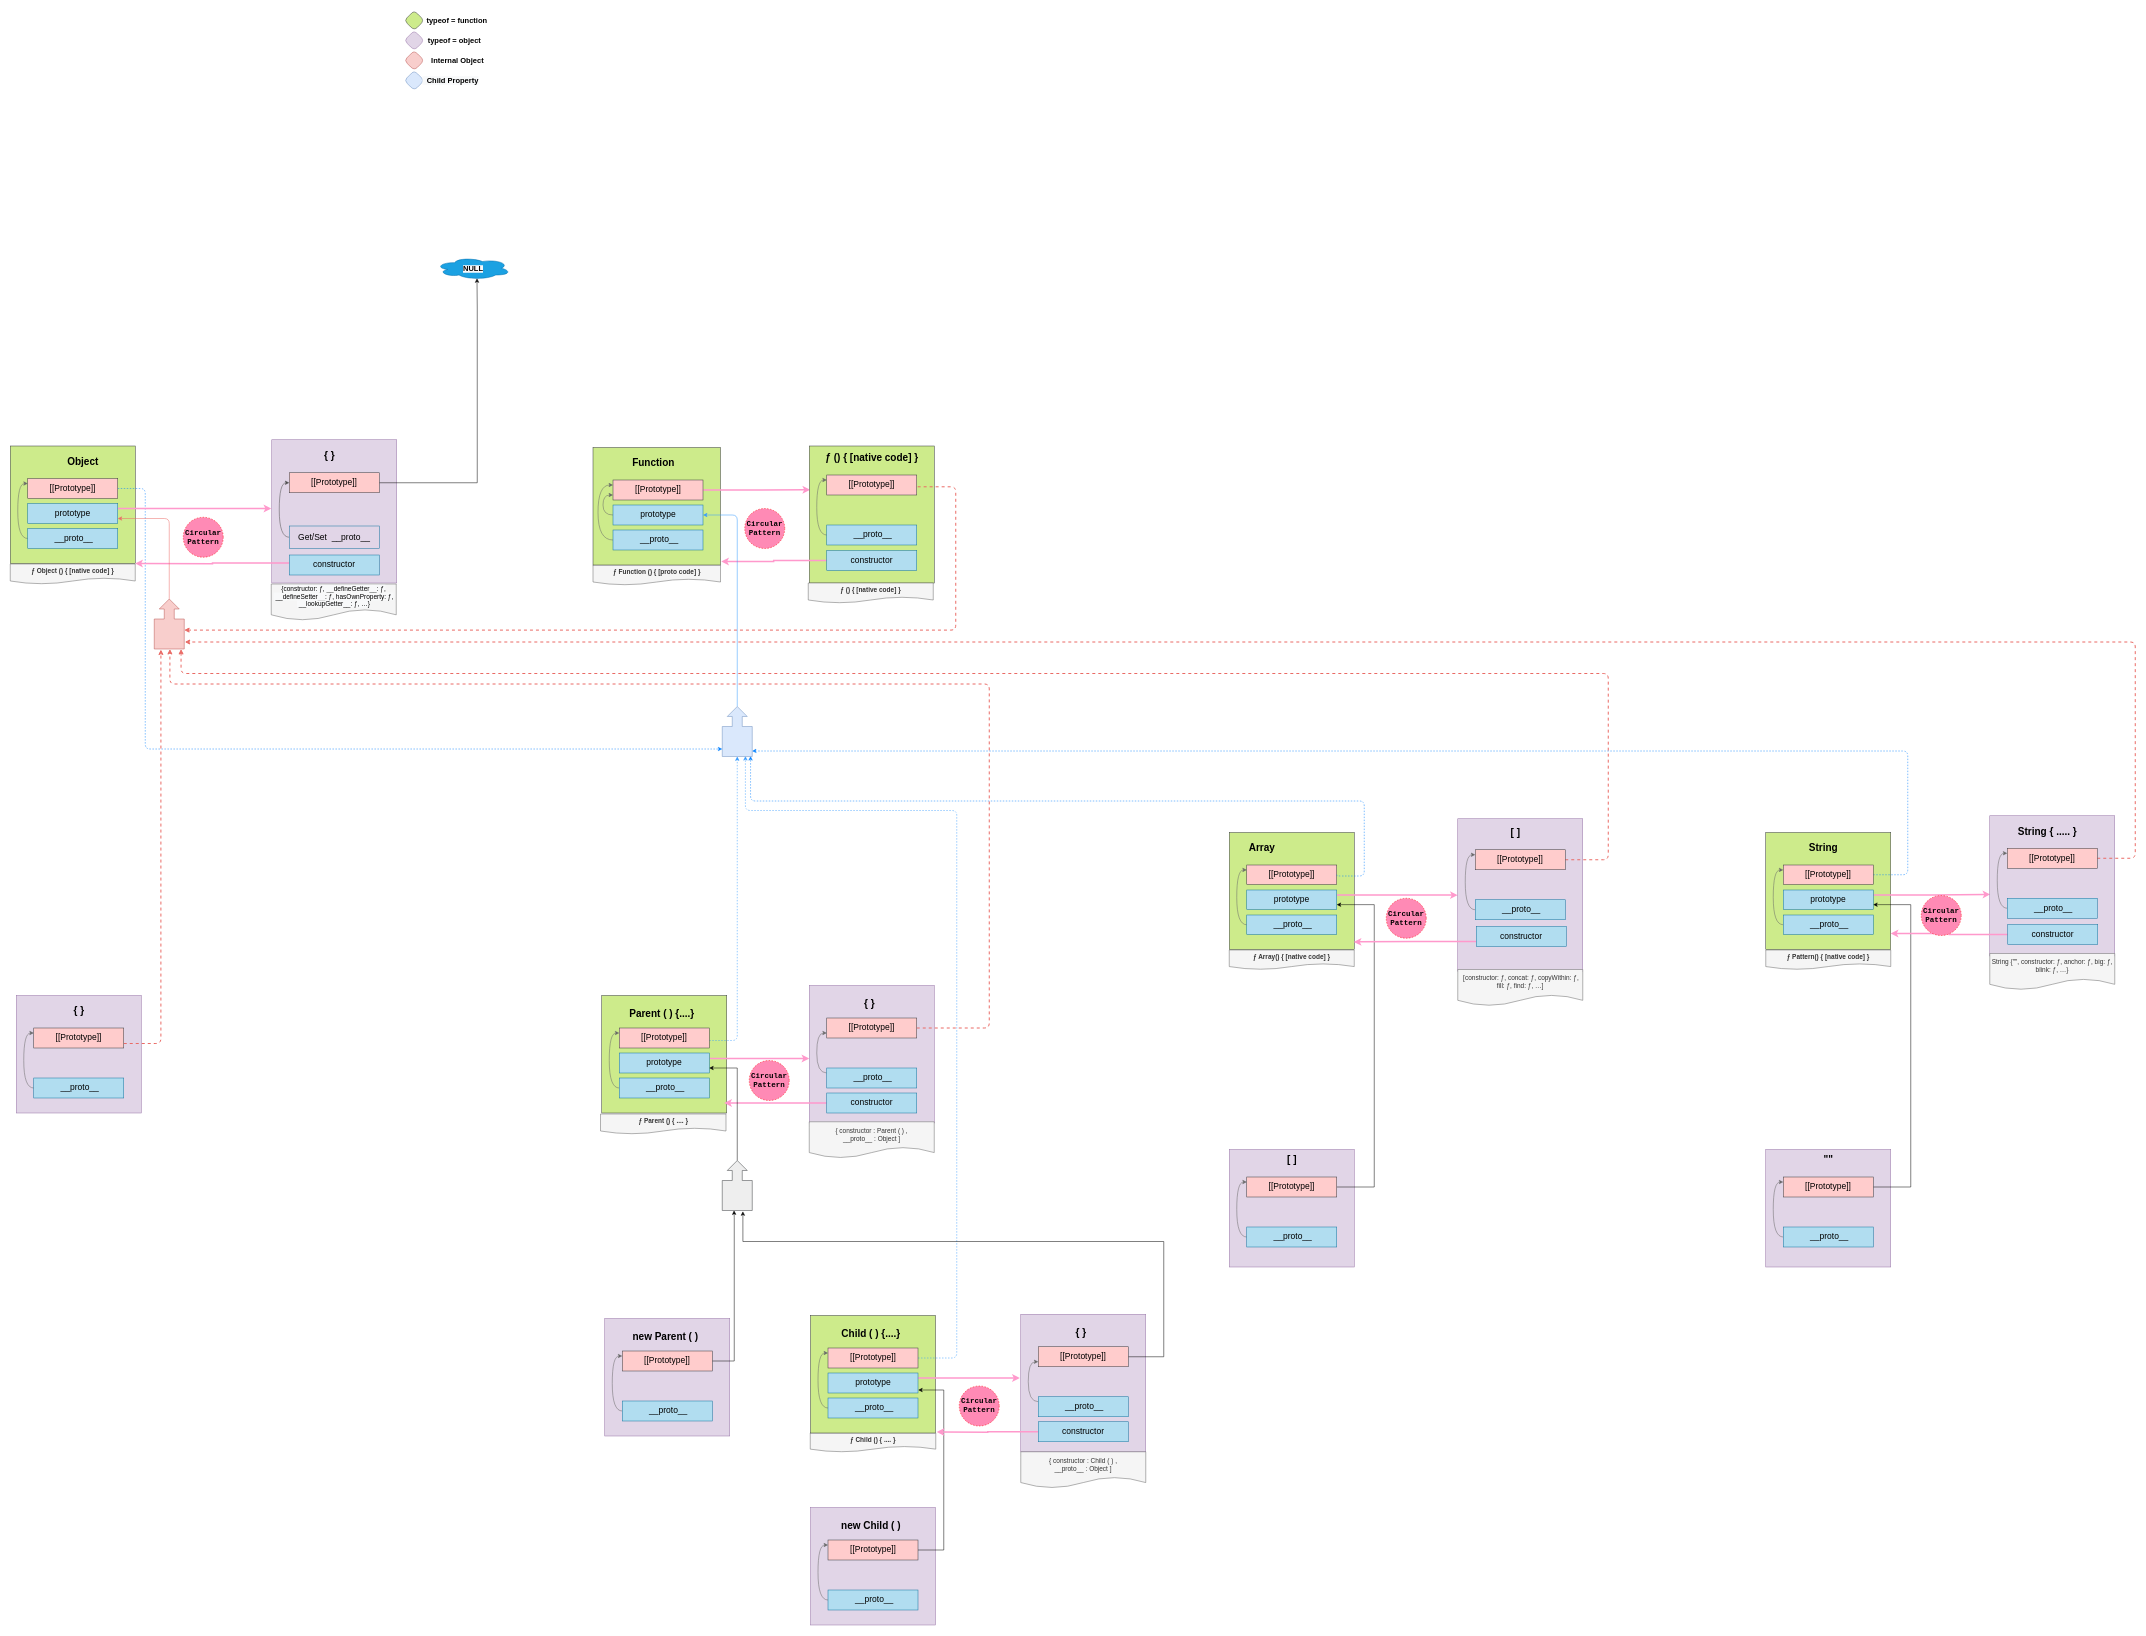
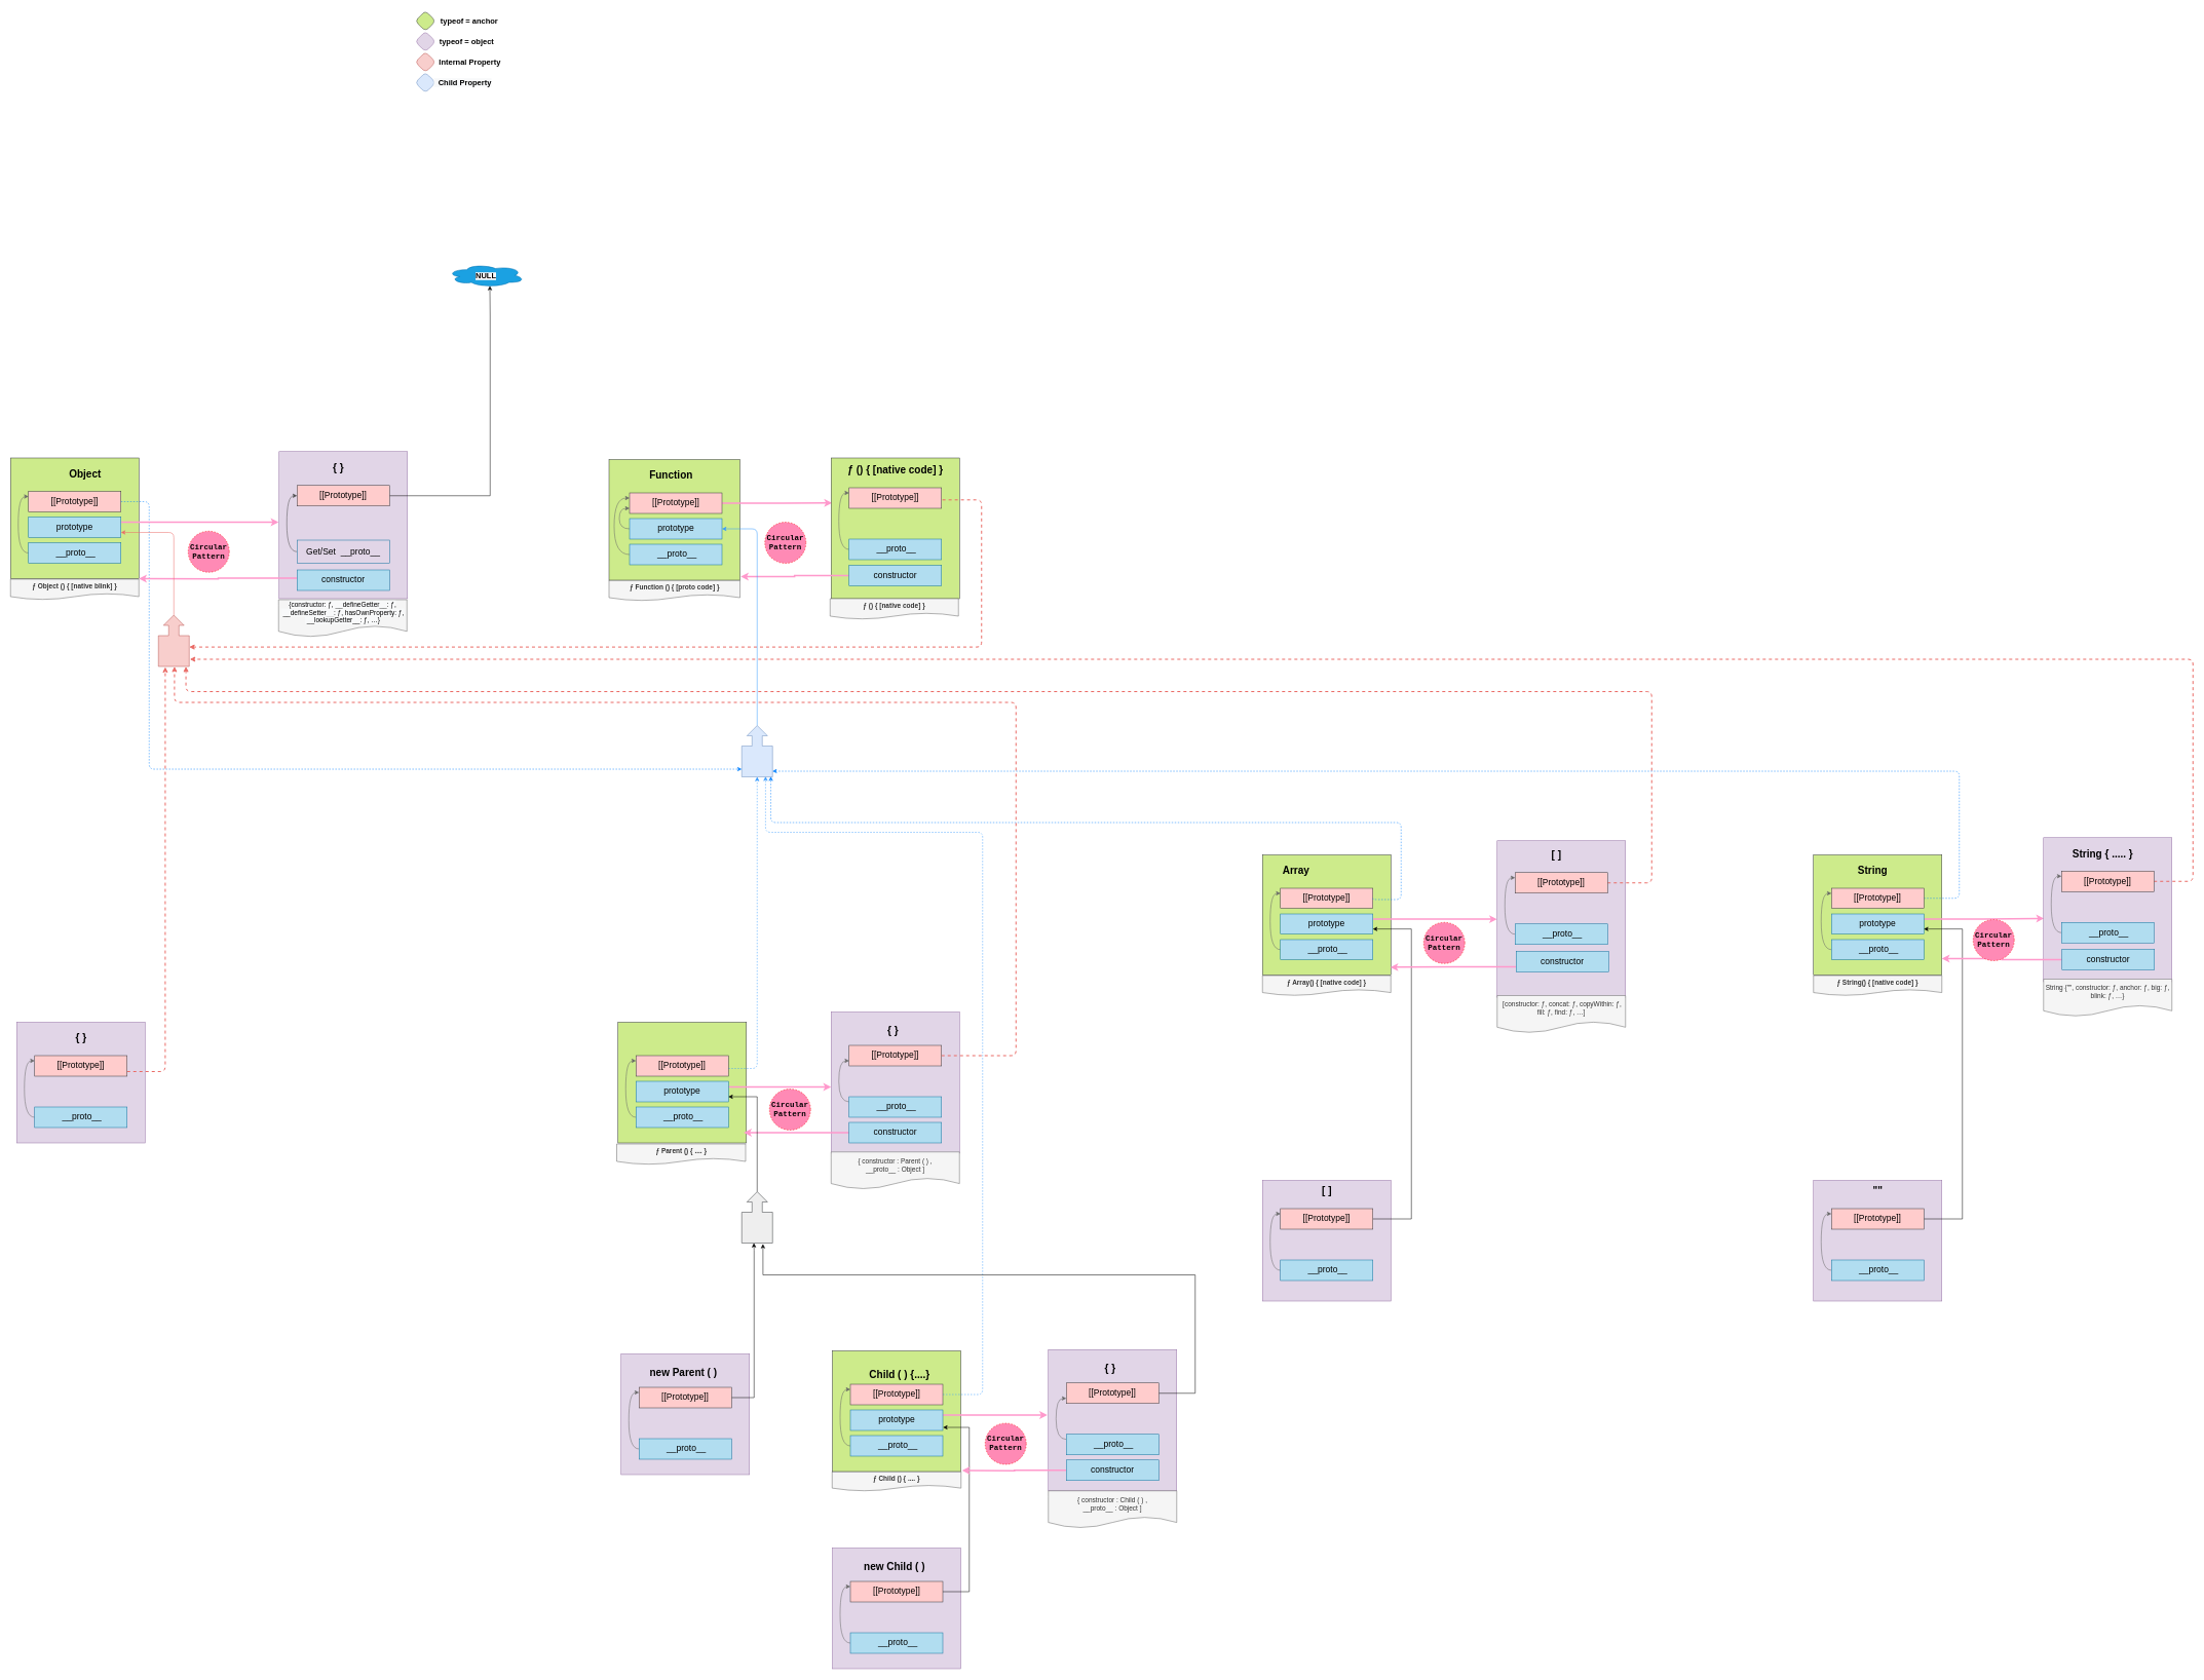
- <mxCell id="58" value="&lt;span&gt;&lt;b&gt;typeof = function&lt;/b&gt;&lt;/span&gt;" style="text;html=1;align=center;verticalAlign=middle;resizable=0;points=[];autosize=1;fontSize=15;fontColor=#000000;" parent="1" vertex="1"><mxGeometry x="843" y="30" width="140" height="20" as="geometry" /></mxCell>
+ <mxCell id="58" value="&lt;span&gt;&lt;b&gt;typeof = anchor&lt;/b&gt;&lt;/span&gt;" style="text;html=1;align=center;verticalAlign=middle;resizable=0;points=[];autosize=1;fontSize=15;fontColor=#000000;" parent="1" vertex="1"><mxGeometry x="843" y="30" width="140" height="20" as="geometry" /></mxCell>
- <mxCell id="69" value="&lt;span&gt;&lt;b&gt;&amp;nbsp; &amp;nbsp;Internal Object&lt;/b&gt;&lt;/span&gt;" style="text;html=1;align=center;verticalAlign=middle;resizable=0;points=[];autosize=1;fontSize=15;fontColor=#000000;" parent="1" vertex="1"><mxGeometry x="833" y="110" width="150" height="20" as="geometry" /></mxCell>
+ <mxCell id="69" value="&lt;span&gt;&lt;b&gt;&amp;nbsp; &amp;nbsp;Internal Property&lt;/b&gt;&lt;/span&gt;" style="text;html=1;align=center;verticalAlign=middle;resizable=0;points=[];autosize=1;fontSize=15;fontColor=#000000;" parent="1" vertex="1"><mxGeometry x="833" y="110" width="150" height="20" as="geometry" /></mxCell>
- <mxCell id="4" value="ƒ Object () { [native code] }" style="shape=document;whiteSpace=wrap;html=1;boundedLbl=1;rounded=1;fillColor=#f5f5f5;fontSize=13;strokeColor=#666666;fontColor=#333333;fontStyle=1" parent="1" vertex="1"><mxGeometry x="20" y="1127" width="250" height="40" as="geometry" /></mxCell>
+ <mxCell id="4" value="ƒ Object () { [native blink] }" style="shape=document;whiteSpace=wrap;html=1;boundedLbl=1;rounded=1;fillColor=#f5f5f5;fontSize=13;strokeColor=#666666;fontColor=#333333;fontStyle=1" parent="1" vertex="1"><mxGeometry x="20" y="1127" width="250" height="40" as="geometry" /></mxCell>
- <mxCell id="95" value="ƒ Pattern() { [native code] }" style="shape=document;whiteSpace=wrap;html=1;boundedLbl=1;rounded=1;fillColor=#f5f5f5;fontSize=13;strokeColor=#666666;fontColor=#333333;fontStyle=1" parent="1" vertex="1"><mxGeometry x="3531" y="1899" width="250" height="39" as="geometry" /></mxCell>
+ <mxCell id="95" value="ƒ String() { [native code] }" style="shape=document;whiteSpace=wrap;html=1;boundedLbl=1;rounded=1;fillColor=#f5f5f5;fontSize=13;strokeColor=#666666;fontColor=#333333;fontStyle=1" parent="1" vertex="1"><mxGeometry x="3531" y="1899" width="250" height="39" as="geometry" /></mxCell>
- <mxCell id="23" value="Parent ( ) {....}" style="text;html=1;align=center;verticalAlign=middle;resizable=0;points=[];autosize=1;rounded=1;fontStyle=1;fontSize=20;" parent="1" vertex="1"><mxGeometry x="1253" y="2011" width="140" height="28" as="geometry" /></mxCell>
- <mxCell id="119" value="Child ( ) {....}" style="text;html=1;align=center;verticalAlign=middle;resizable=0;points=[];autosize=1;rounded=1;fontStyle=1;fontSize=20;" parent="1" vertex="1"><mxGeometry x="1676.5" y="2651" width="128" height="28" as="geometry" /></mxCell>
+ <mxCell id="119" value="Child ( ) {....}" style="text;html=1;align=center;verticalAlign=middle;resizable=0;points=[];autosize=1;rounded=1;fontStyle=1;fontSize=20;" parent="1" vertex="1"><mxGeometry x="1686.5" y="2661" width="128" height="28" as="geometry" /></mxCell>
